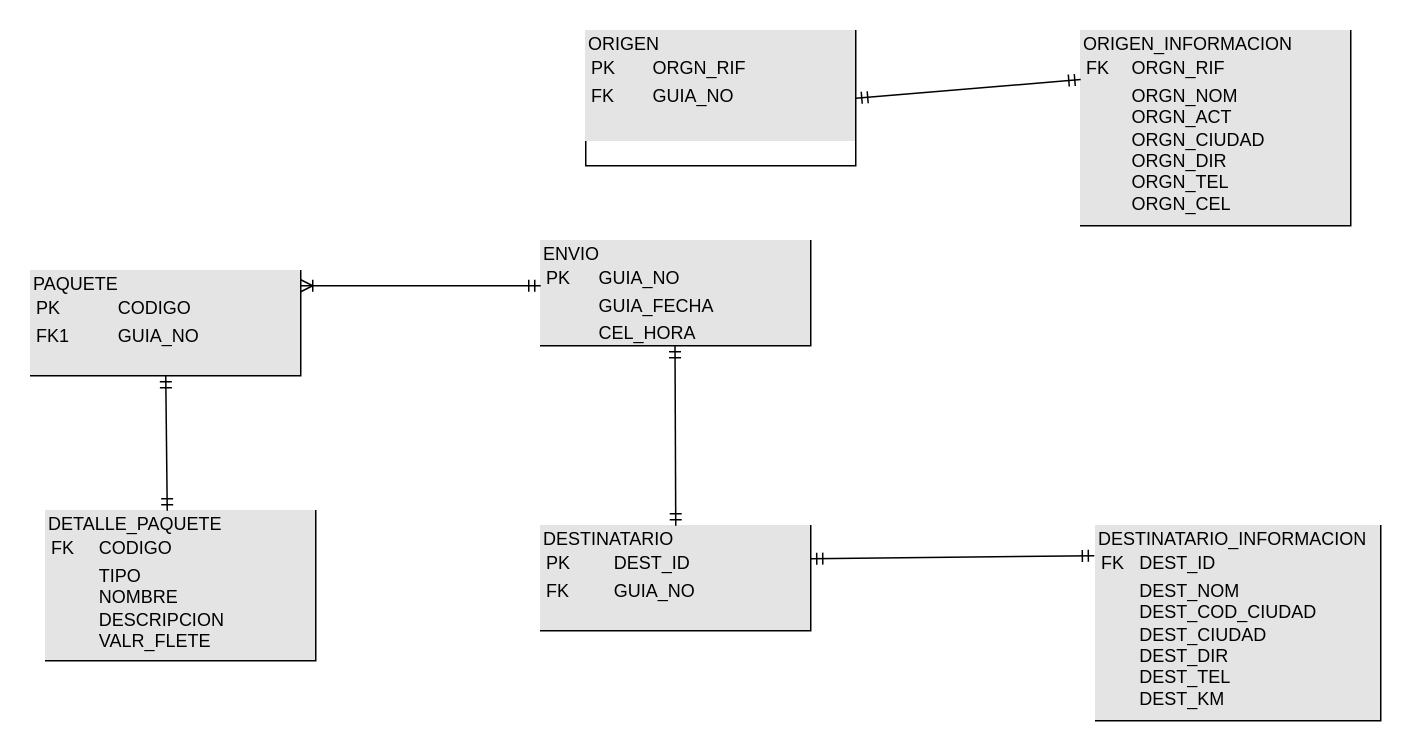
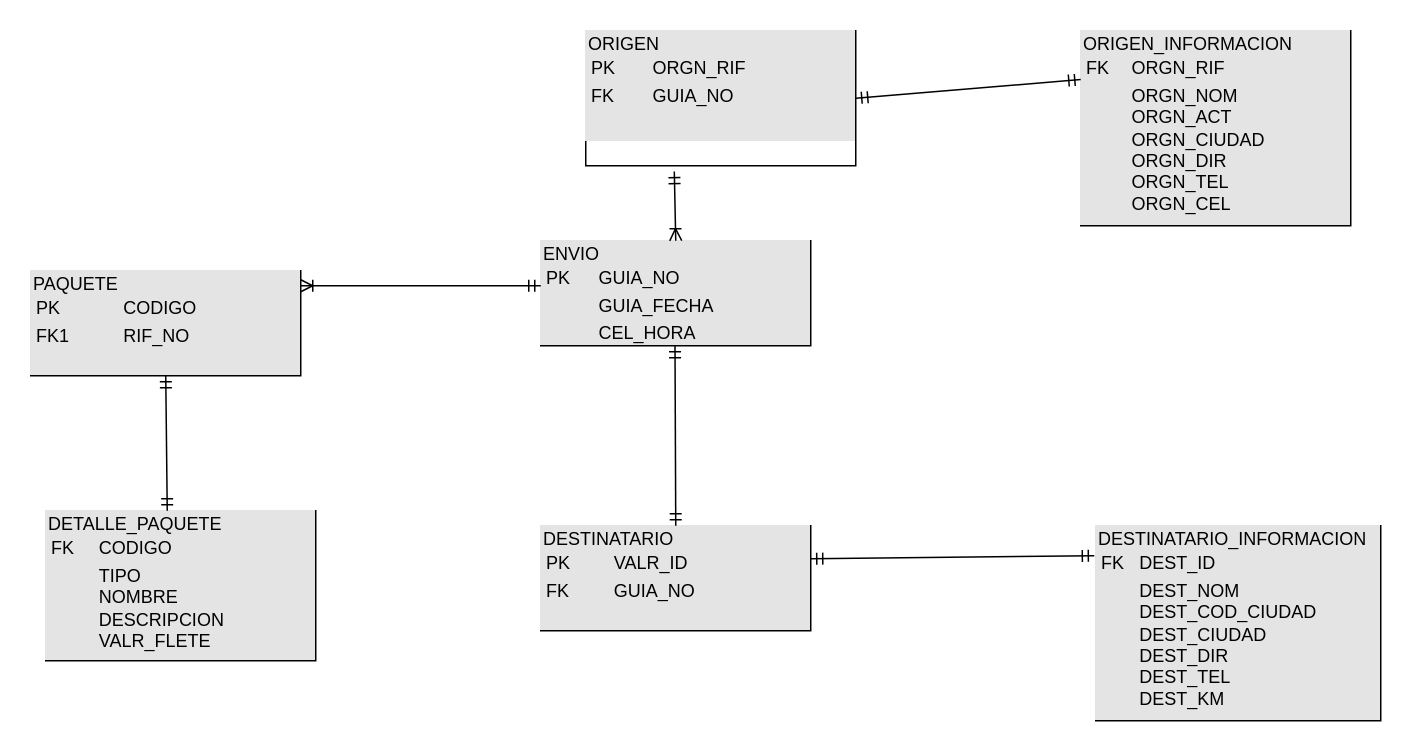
+ <mxCell id="7" value="" style="fontSize=12;html=1;endArrow=ERoneToMany;startArrow=ERmandOne;rounded=0;entryX=0.5;entryY=0;entryDx=0;entryDy=0;exitX=0.328;exitY=1.043;exitDx=0;exitDy=0;exitPerimeter=0;" edge="1" parent="1" source="8" target="2"><mxGeometry width="100" height="100" relative="1" as="geometry"><mxPoint x="320" y="300" as="sourcePoint" /><mxPoint x="420" y="200" as="targetPoint" /></mxGeometry></mxCell>
- <mxCell id="3" value="&lt;div style=&quot;box-sizing:border-box;width:100%;background:#e4e4e4;padding:2px;&quot;&gt;PAQUETE&lt;br&gt;&lt;table style=&quot;background-color: initial; font-size: 1em; width: 100%;&quot; cellpadding=&quot;2&quot; cellspacing=&quot;0&quot;&gt;&lt;tbody&gt;&lt;tr&gt;&lt;td&gt;PK&lt;/td&gt;&lt;td&gt;CODIGO&lt;/td&gt;&lt;/tr&gt;&lt;tr&gt;&lt;td&gt;FK1&lt;/td&gt;&lt;td&gt;GUIA_NO&lt;/td&gt;&lt;/tr&gt;&lt;tr&gt;&lt;td&gt;&lt;/td&gt;&lt;td&gt;&lt;br&gt;&lt;/td&gt;&lt;/tr&gt;&lt;/tbody&gt;&lt;/table&gt;&lt;/div&gt;" style="verticalAlign=top;align=left;overflow=fill;html=1;whiteSpace=wrap;" vertex="1" parent="1"><mxGeometry x="20" y="180" width="180" height="70" as="geometry" /></mxCell>
+ <mxCell id="3" value="&lt;div style=&quot;box-sizing:border-box;width:100%;background:#e4e4e4;padding:2px;&quot;&gt;PAQUETE&lt;br&gt;&lt;table style=&quot;background-color: initial; font-size: 1em; width: 100%;&quot; cellpadding=&quot;2&quot; cellspacing=&quot;0&quot;&gt;&lt;tbody&gt;&lt;tr&gt;&lt;td&gt;PK&lt;/td&gt;&lt;td&gt;CODIGO&lt;/td&gt;&lt;/tr&gt;&lt;tr&gt;&lt;td&gt;FK1&lt;/td&gt;&lt;td&gt;RIF_NO&lt;/td&gt;&lt;/tr&gt;&lt;tr&gt;&lt;td&gt;&lt;/td&gt;&lt;td&gt;&lt;br&gt;&lt;/td&gt;&lt;/tr&gt;&lt;/tbody&gt;&lt;/table&gt;&lt;/div&gt;" style="verticalAlign=top;align=left;overflow=fill;html=1;whiteSpace=wrap;" vertex="1" parent="1"><mxGeometry x="20" y="180" width="180" height="70" as="geometry" /></mxCell>
- <mxCell id="11" value="&lt;div style=&quot;box-sizing:border-box;width:100%;background:#e4e4e4;padding:2px;&quot;&gt;DESTINATARIO&lt;br&gt;&lt;table style=&quot;background-color: initial; font-size: 1em; width: 100%;&quot; cellpadding=&quot;2&quot; cellspacing=&quot;0&quot;&gt;&lt;tbody&gt;&lt;tr&gt;&lt;td&gt;PK&lt;/td&gt;&lt;td&gt;DEST_ID&lt;/td&gt;&lt;/tr&gt;&lt;tr&gt;&lt;td&gt;FK&lt;/td&gt;&lt;td&gt;GUIA_NO&lt;/td&gt;&lt;/tr&gt;&lt;tr&gt;&lt;td&gt;&lt;/td&gt;&lt;td&gt;&lt;br&gt;&lt;/td&gt;&lt;/tr&gt;&lt;/tbody&gt;&lt;/table&gt;&lt;/div&gt;" style="verticalAlign=top;align=left;overflow=fill;html=1;whiteSpace=wrap;" vertex="1" parent="1"><mxGeometry x="360" y="350" width="180" height="70" as="geometry" /></mxCell>
+ <mxCell id="11" value="&lt;div style=&quot;box-sizing:border-box;width:100%;background:#e4e4e4;padding:2px;&quot;&gt;DESTINATARIO&lt;br&gt;&lt;table style=&quot;background-color: initial; font-size: 1em; width: 100%;&quot; cellpadding=&quot;2&quot; cellspacing=&quot;0&quot;&gt;&lt;tbody&gt;&lt;tr&gt;&lt;td&gt;PK&lt;/td&gt;&lt;td&gt;VALR_ID&lt;/td&gt;&lt;/tr&gt;&lt;tr&gt;&lt;td&gt;FK&lt;/td&gt;&lt;td&gt;GUIA_NO&lt;/td&gt;&lt;/tr&gt;&lt;tr&gt;&lt;td&gt;&lt;/td&gt;&lt;td&gt;&lt;br&gt;&lt;/td&gt;&lt;/tr&gt;&lt;/tbody&gt;&lt;/table&gt;&lt;/div&gt;" style="verticalAlign=top;align=left;overflow=fill;html=1;whiteSpace=wrap;" vertex="1" parent="1"><mxGeometry x="360" y="350" width="180" height="70" as="geometry" /></mxCell>
